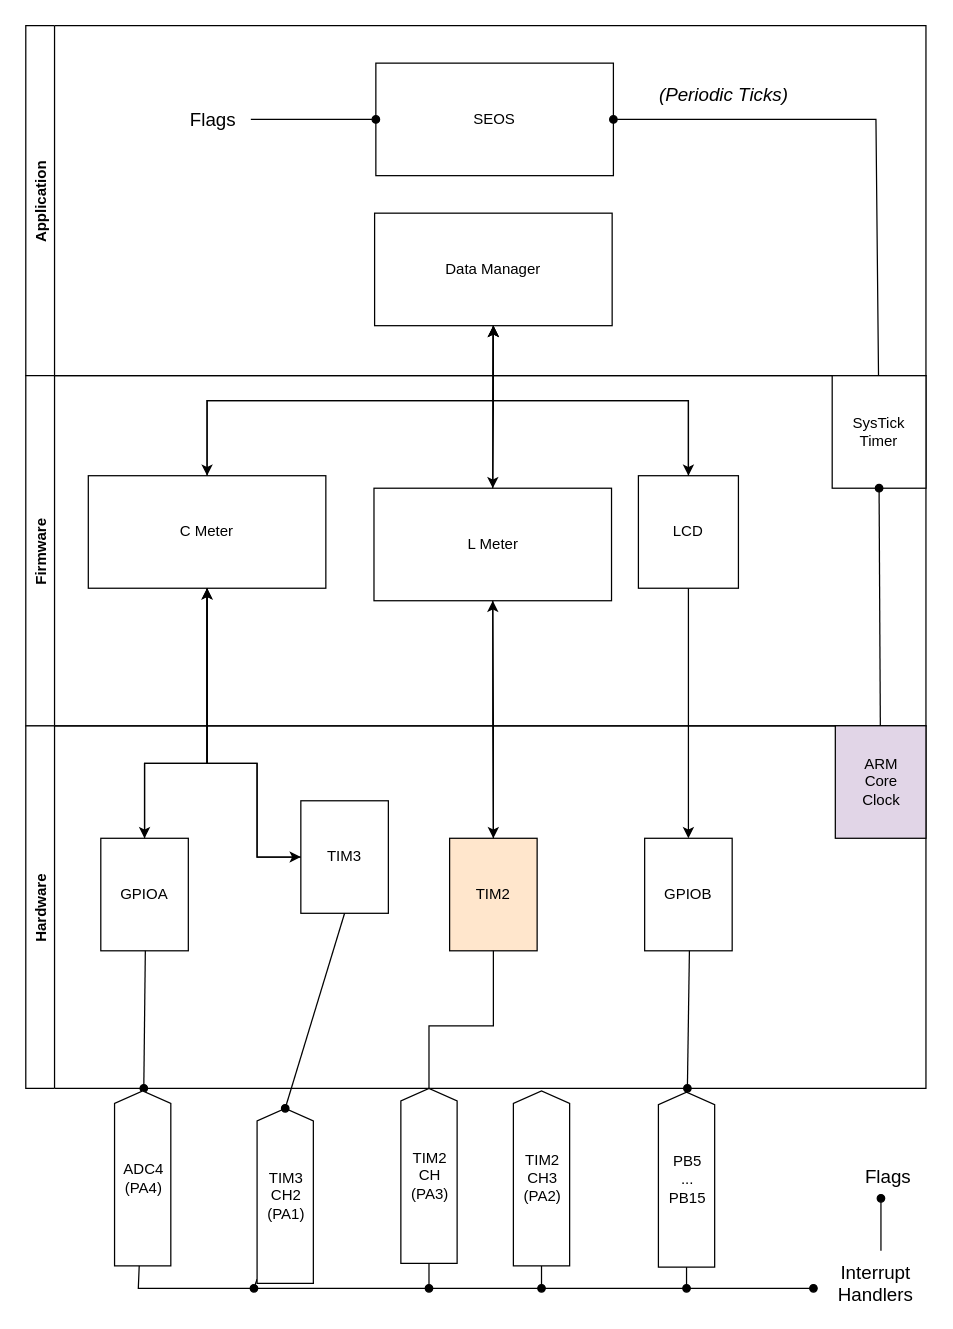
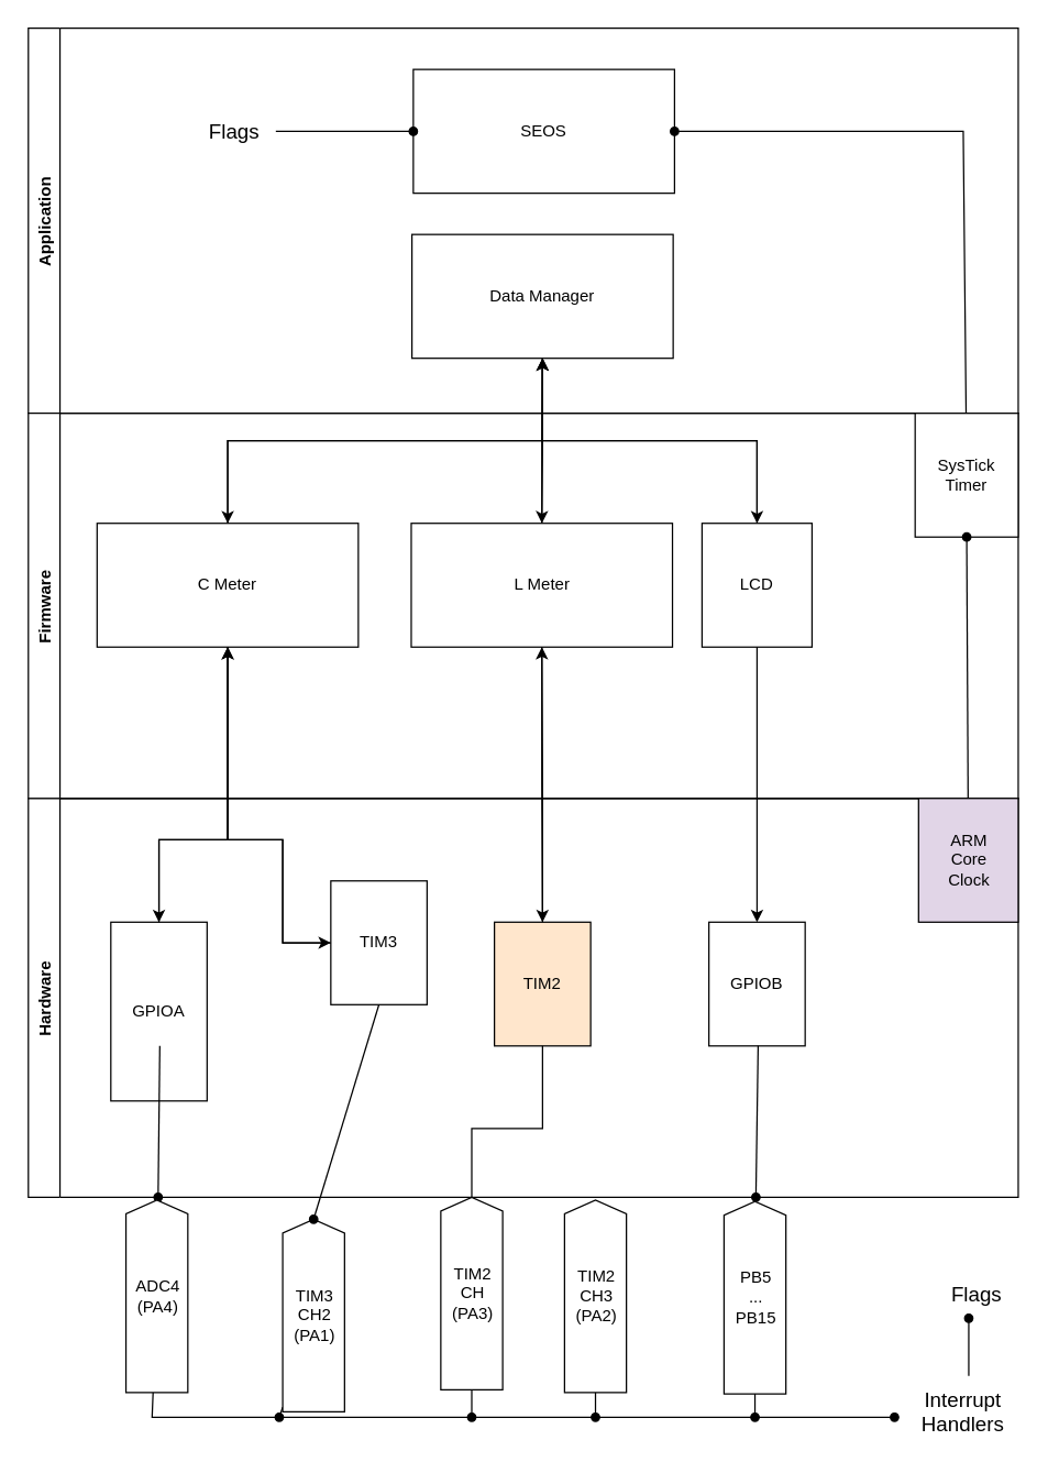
- <mxCell id="7" value="&lt;i&gt;(Periodic Ticks)&lt;/i&gt;" style="text;html=1;strokeColor=none;fillColor=none;align=center;verticalAlign=middle;whiteSpace=wrap;rounded=0;fontSize=15;" parent="2" vertex="1"><mxGeometry x="497" y="40" width="123" height="30" as="geometry" /></mxCell>
- <mxCell id="11" value="L Meter" style="rounded=0;whiteSpace=wrap;html=1;" parent="8" vertex="1"><mxGeometry x="278.5" y="90" width="190" height="90" as="geometry" /></mxCell>
+ <mxCell id="11" value="L Meter" style="rounded=0;whiteSpace=wrap;html=1;" parent="8" vertex="1"><mxGeometry x="278.5" y="80" width="190" height="90" as="geometry" /></mxCell>
- <mxCell id="15" value="GPIOA" style="rounded=0;whiteSpace=wrap;html=1;" parent="13" vertex="1"><mxGeometry x="60" y="90" width="70" height="90" as="geometry" /></mxCell>
+ <mxCell id="15" value="GPIOA" style="rounded=0;whiteSpace=wrap;html=1;" parent="13" vertex="1"><mxGeometry x="60" y="90" width="70" height="130" as="geometry" /></mxCell>
